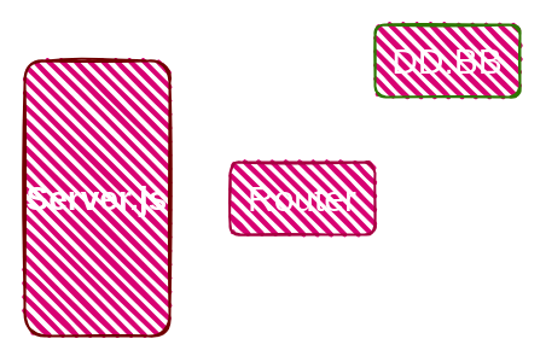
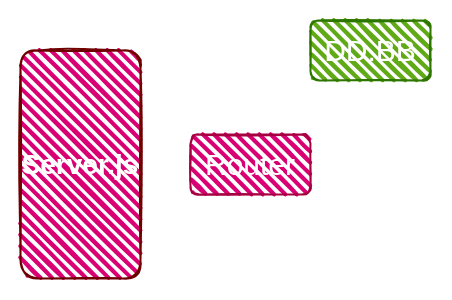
- <mxCell id="4" value="&lt;font style=&quot;font-size: 30px&quot;&gt;DD.BB&lt;/font&gt;" style="rounded=1;whiteSpace=wrap;html=1;strokeWidth=2;fillWeight=4;hachureGap=8;hachureAngle=45;fillColor=#d80073;sketch=1;strokeColor=#2D7600;fontColor=#ffffff;" vertex="1" parent="1"><mxGeometry x="310" y="20" width="120" height="60" as="geometry" /></mxCell>
+ <mxCell id="4" value="&lt;font style=&quot;font-size: 30px&quot;&gt;DD.BB&lt;/font&gt;" style="rounded=1;whiteSpace=wrap;html=1;strokeWidth=2;fillWeight=4;hachureGap=8;hachureAngle=45;fillColor=#60a917;sketch=1;strokeColor=#2D7600;fontColor=#ffffff;" vertex="1" parent="1"><mxGeometry x="310" y="20" width="120" height="60" as="geometry" /></mxCell>
